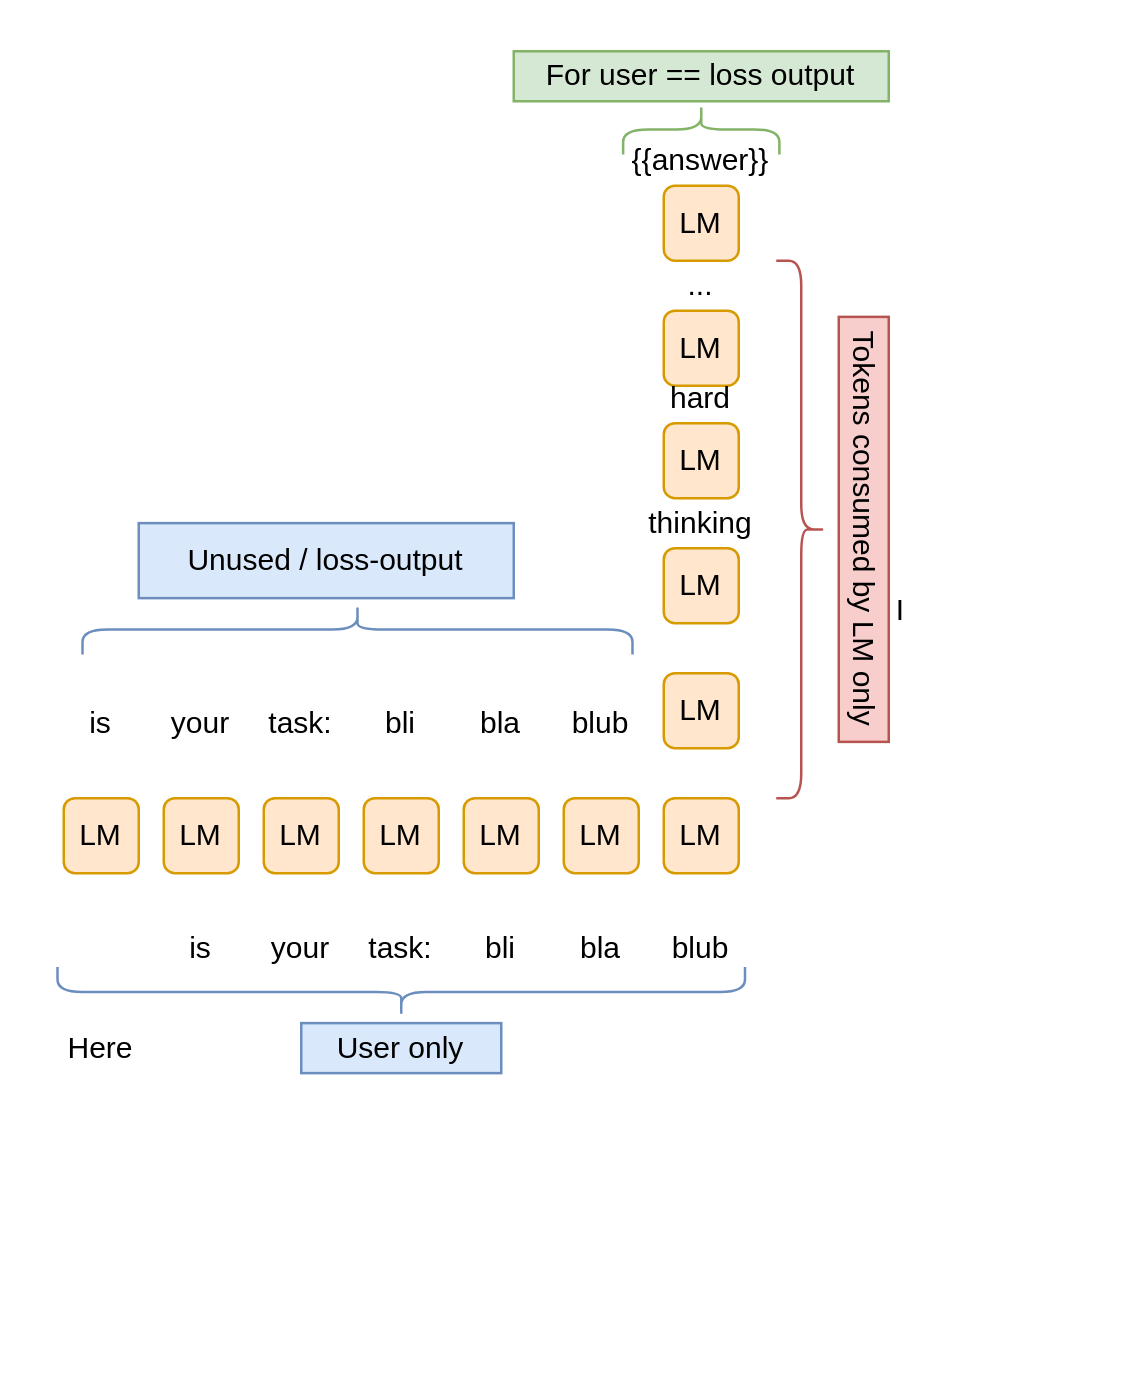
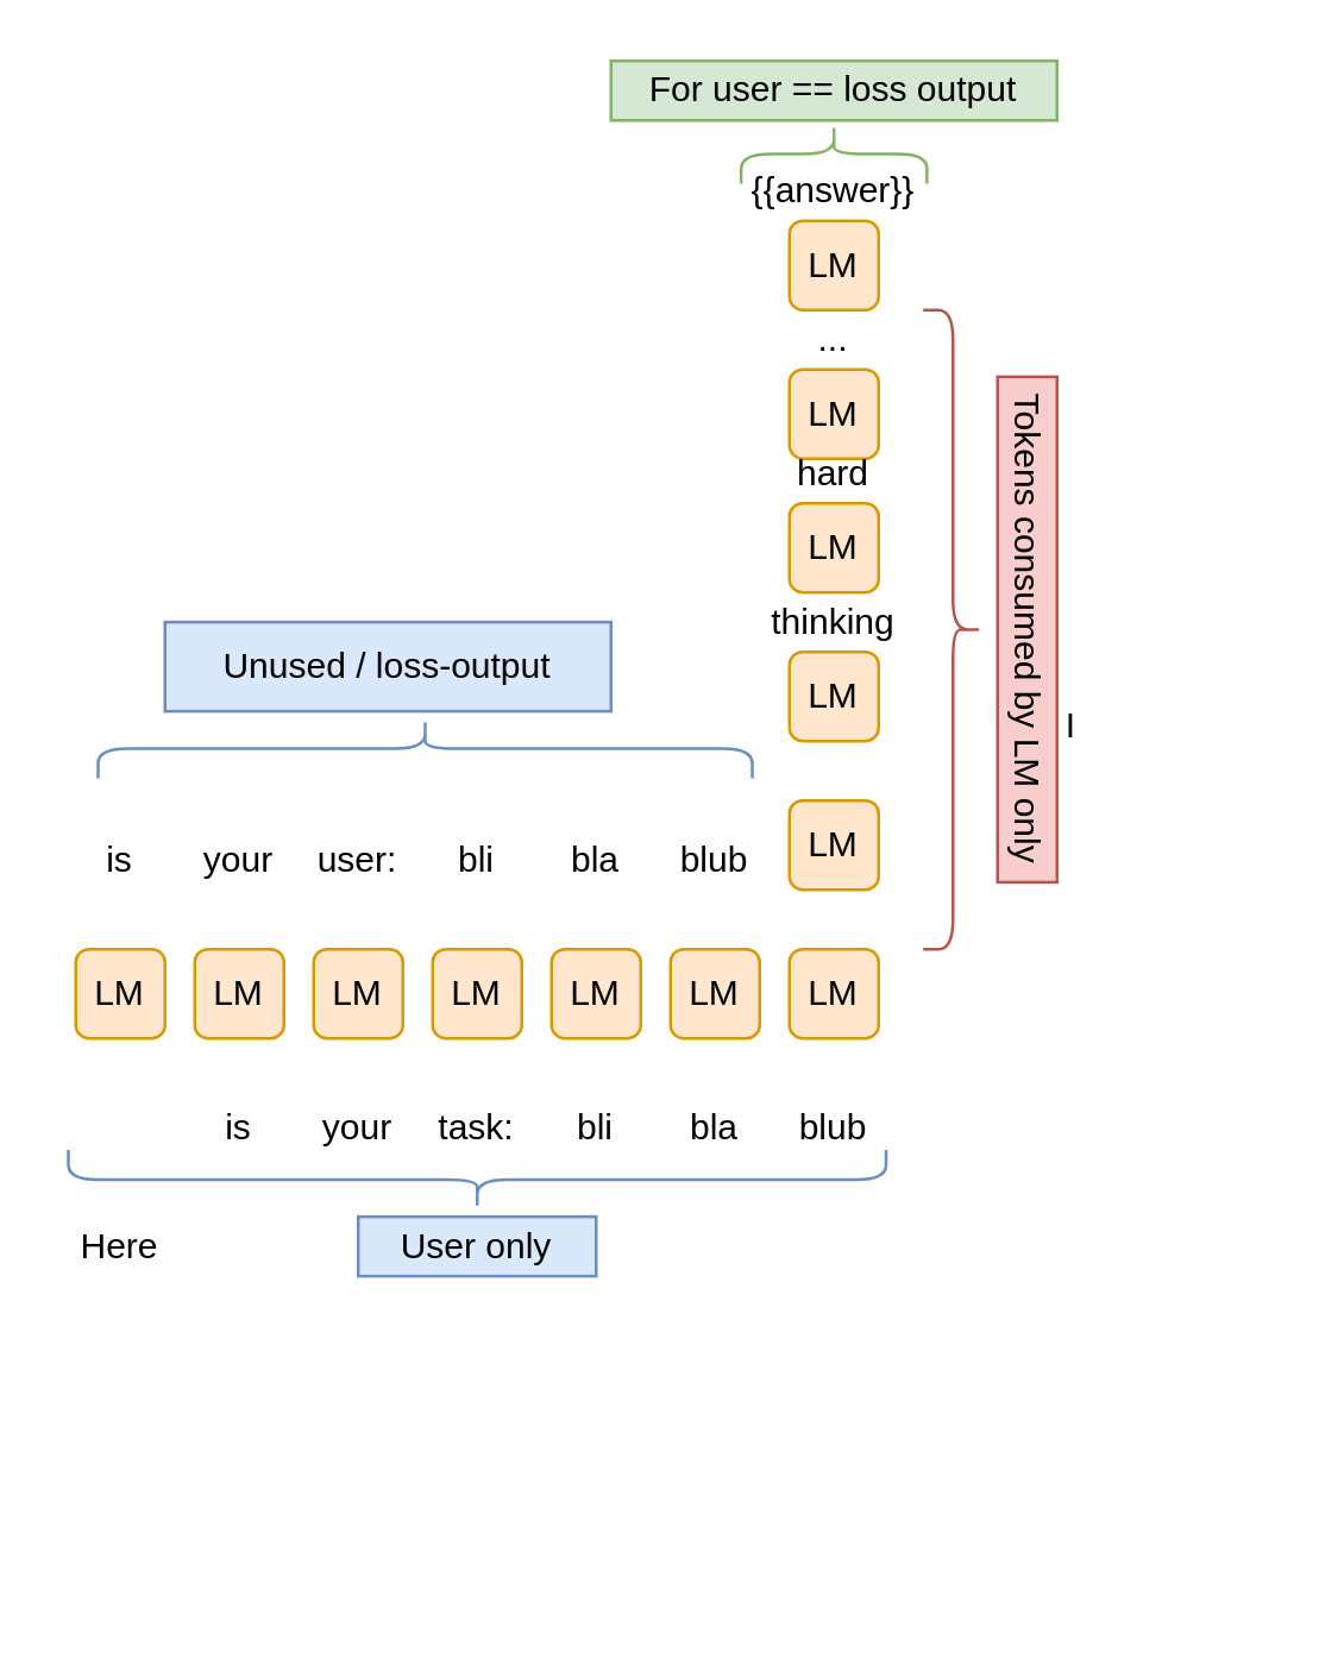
- <mxCell id="27" value="task:" style="text;html=1;align=center;verticalAlign=middle;whiteSpace=wrap;rounded=0;" vertex="1" parent="1"><mxGeometry x="100" y="278.75" width="40" height="20" as="geometry" /></mxCell>
+ <mxCell id="27" value="user:" style="text;html=1;align=center;verticalAlign=middle;whiteSpace=wrap;rounded=0;" vertex="1" parent="1"><mxGeometry x="100" y="278.75" width="40" height="20" as="geometry" /></mxCell>
